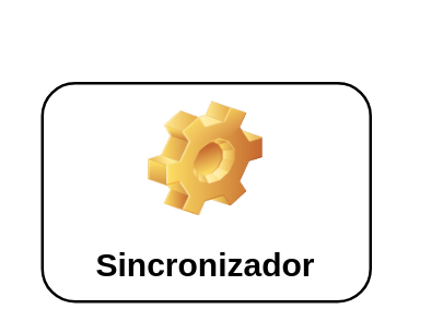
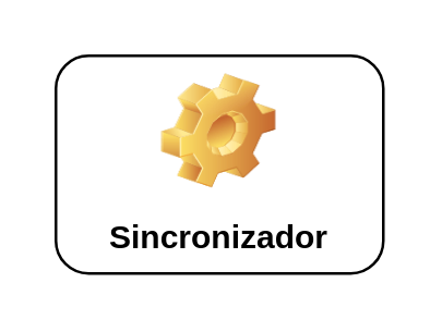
- <mxCell id="2" value="Sincronizador" style="label;whiteSpace=wrap;html=1;align=center;verticalAlign=bottom;spacingLeft=0;spacingBottom=4;imageAlign=center;imageVerticalAlign=top;image=img/clipart/Gear_128x128.png" vertex="1" parent="1"><mxGeometry x="15" y="30" width="120" height="80" as="geometry" /></mxCell>
+ <mxCell id="2" value="Sincronizador" style="label;whiteSpace=wrap;html=1;align=center;verticalAlign=bottom;spacingLeft=0;spacingBottom=4;imageAlign=center;imageVerticalAlign=top;image=img/clipart/Gear_128x128.png" vertex="1" parent="1"><mxGeometry x="20" y="20" width="120" height="80" as="geometry" /></mxCell>
